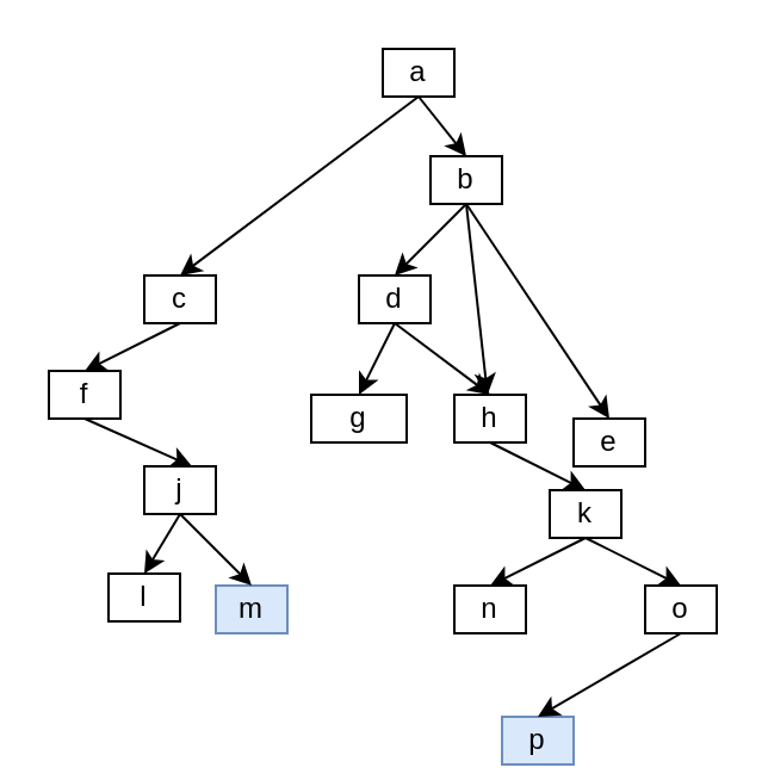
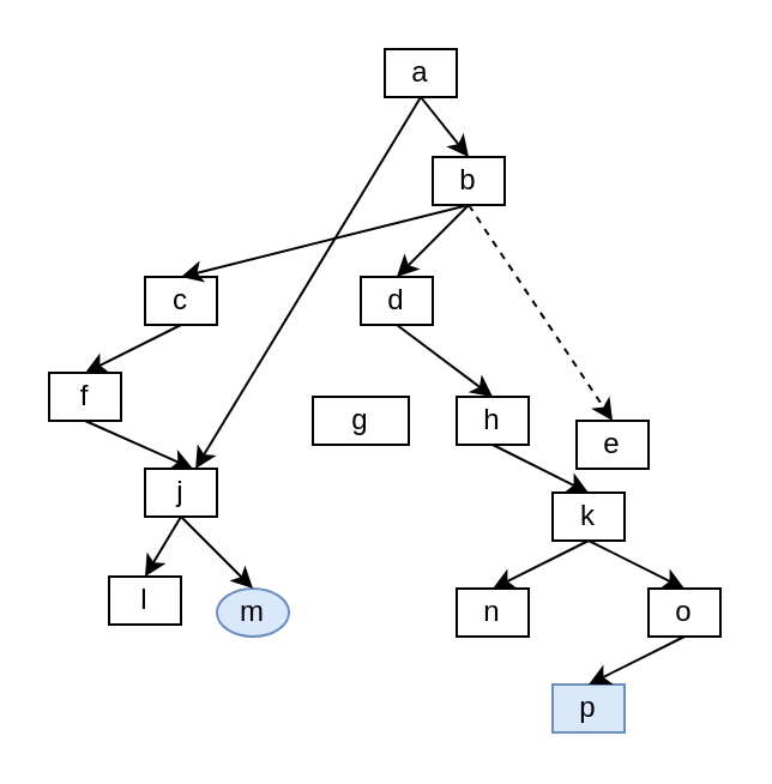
- <mxCell id="17" value="" style="endArrow=classic;html=1;exitX=0.5;exitY=1;exitDx=0;exitDy=0;entryX=0.5;entryY=0;entryDx=0;entryDy=0;" edge="1" parent="1" source="2" target="4"><mxGeometry width="50" height="50" relative="1" as="geometry"><mxPoint x="-160" y="235" as="sourcePoint" /><mxPoint x="-110" y="185" as="targetPoint" /></mxGeometry></mxCell>
+ <mxCell id="17" value="" style="endArrow=classic;html=1;exitX=0.5;exitY=1;exitDx=0;exitDy=0;" edge="1" parent="1" source="2" target="7"><mxGeometry width="50" height="50" relative="1" as="geometry"><mxPoint x="-160" y="235" as="sourcePoint" /><mxPoint x="-110" y="185" as="targetPoint" /></mxGeometry></mxCell>
- <mxCell id="23" value="" style="endArrow=classic;html=1;exitX=0.5;exitY=1;exitDx=0;exitDy=0;" edge="1" parent="1" source="5" target="11"><mxGeometry width="50" height="50" relative="1" as="geometry"><mxPoint x="-40" y="375" as="sourcePoint" /><mxPoint x="10" y="325" as="targetPoint" /></mxGeometry></mxCell>
+ <mxCell id="23" value="" style="endArrow=classic;html=1;exitX=0.5;exitY=1;exitDx=0;exitDy=0;entryX=0.5;entryY=0;entryDx=0;entryDy=0;" edge="1" parent="1" source="5" target="4"><mxGeometry width="50" height="50" relative="1" as="geometry"><mxPoint x="-40" y="375" as="sourcePoint" /><mxPoint x="10" y="325" as="targetPoint" /></mxGeometry></mxCell>
- <mxCell id="25" value="" style="endArrow=classic;html=1;exitX=0.5;exitY=1;exitDx=0;exitDy=0;entryX=0.5;entryY=0;entryDx=0;entryDy=0;" edge="1" parent="1" source="5" target="3"><mxGeometry width="50" height="50" relative="1" as="geometry"><mxPoint x="-30" y="455" as="sourcePoint" /><mxPoint x="20" y="405" as="targetPoint" /></mxGeometry></mxCell>
+ <mxCell id="25" value="" style="endArrow=classic;html=1;exitX=0.5;exitY=1;exitDx=0;exitDy=0;entryX=0.5;entryY=0;entryDx=0;entryDy=0;dashed=1;" edge="1" parent="1" source="5" target="3"><mxGeometry width="50" height="50" relative="1" as="geometry"><mxPoint x="-30" y="455" as="sourcePoint" /><mxPoint x="20" y="405" as="targetPoint" /></mxGeometry></mxCell>
- <mxCell id="26" value="" style="endArrow=classic;html=1;exitX=0.5;exitY=1;exitDx=0;exitDy=0;entryX=0.5;entryY=0;entryDx=0;entryDy=0;" edge="1" parent="1" source="10" target="12"><mxGeometry width="50" height="50" relative="1" as="geometry"><mxPoint x="-210" y="455" as="sourcePoint" /><mxPoint x="-160" y="405" as="targetPoint" /></mxGeometry></mxCell>
- <mxCell id="9" value="m" style="rounded=0;whiteSpace=wrap;html=1;fillColor=#dae8fc;strokeColor=#6c8ebf;" vertex="1" parent="1"><mxGeometry x="90" y="245" width="30" height="20" as="geometry" /></mxCell>
+ <mxCell id="9" value="m" style="ellipse;whiteSpace=wrap;html=1;fillColor=#dae8fc;strokeColor=#6c8ebf;" vertex="1" parent="1"><mxGeometry x="90" y="245" width="30" height="20" as="geometry" /></mxCell>
- <mxCell id="16" value="p" style="rounded=0;whiteSpace=wrap;html=1;fillColor=#dae8fc;strokeColor=#6c8ebf;" vertex="1" parent="1"><mxGeometry x="210" y="300" width="30" height="20" as="geometry" /></mxCell>
+ <mxCell id="16" value="p" style="rounded=0;whiteSpace=wrap;html=1;fillColor=#dae8fc;strokeColor=#6c8ebf;" vertex="1" parent="1"><mxGeometry x="230" y="285" width="30" height="20" as="geometry" /></mxCell>
